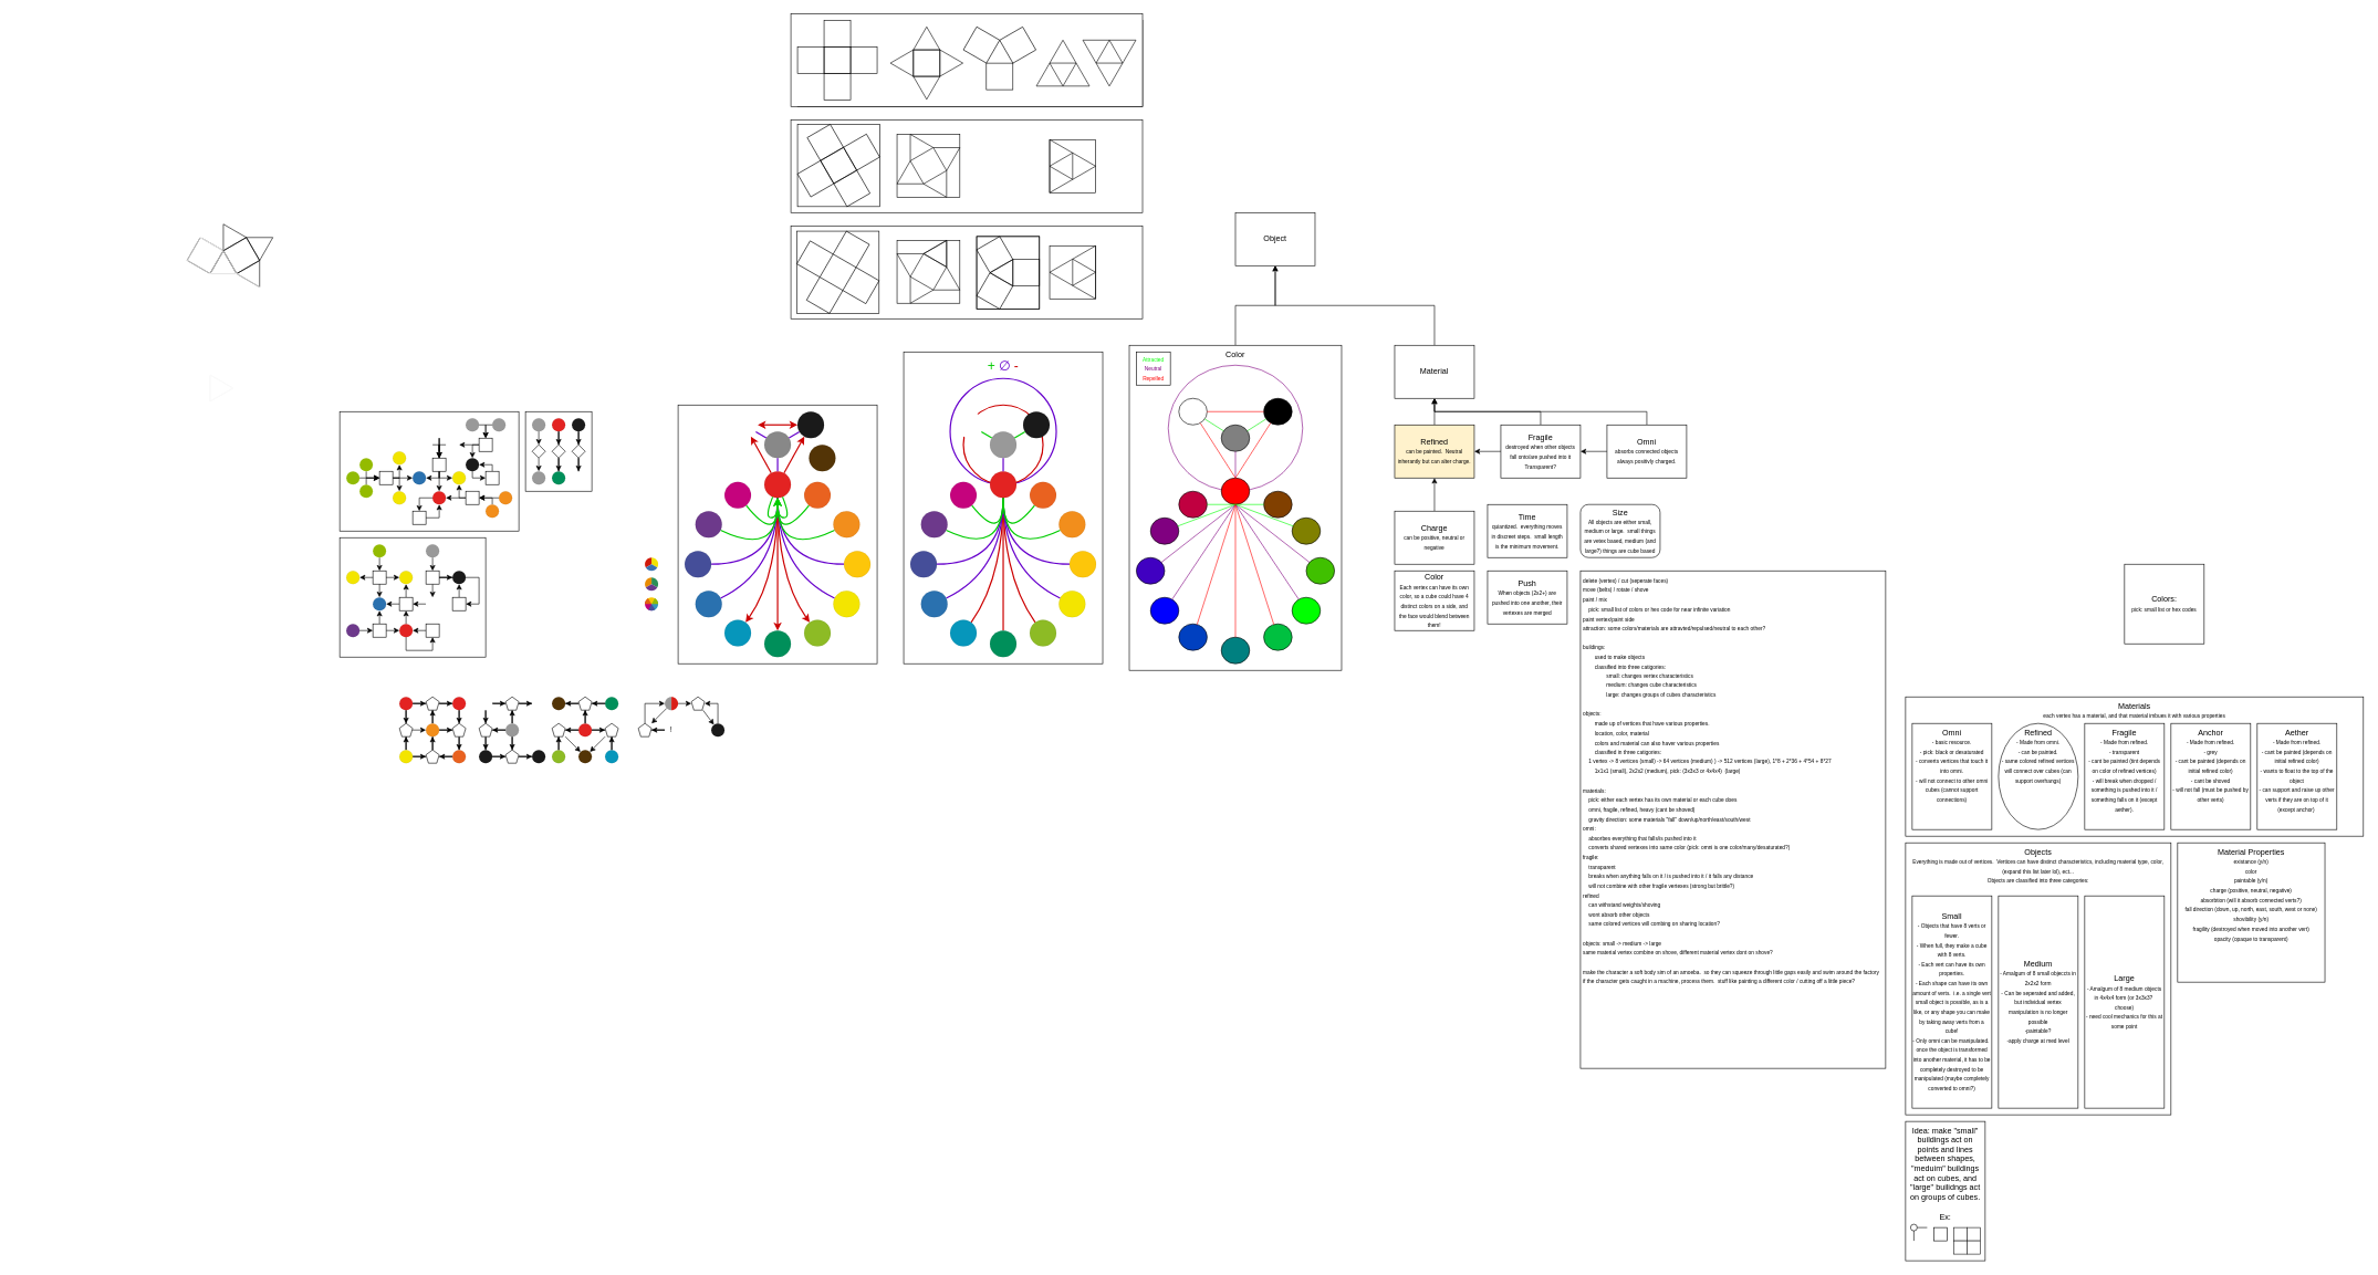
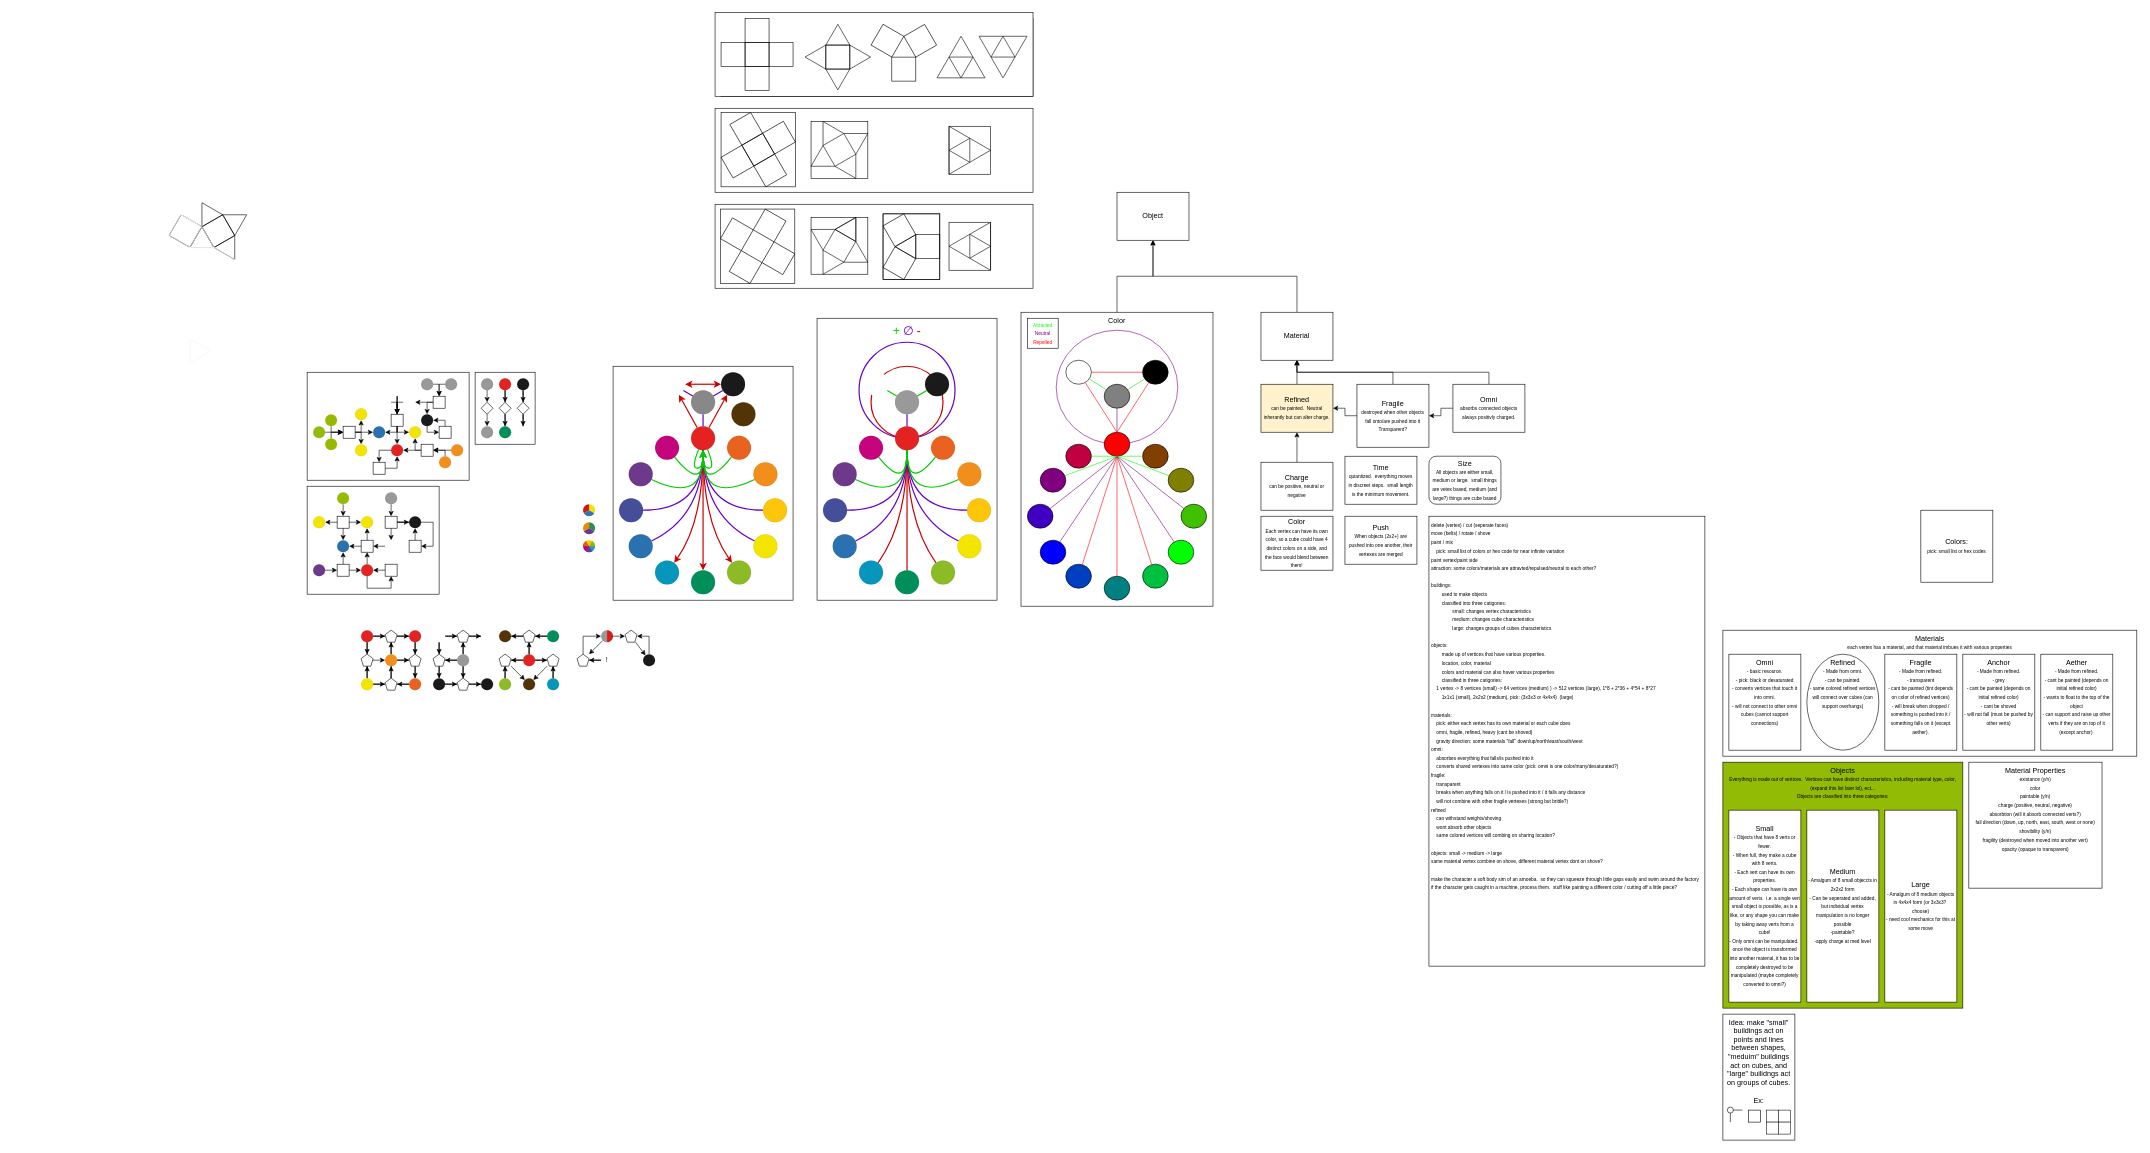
- <mxCell id="23" value="Fragile&lt;br&gt;&lt;font style=&quot;font-size: 8px;&quot;&gt;destroyed when other objects fall onto/are pushed into it&lt;br&gt;Transparent?&lt;br&gt;&lt;/font&gt;" style="rounded=0;whiteSpace=wrap;html=1;spacingLeft=2;spacingRight=2;" parent="1" vertex="1"><mxGeometry x="2261" y="640" width="120" height="80" as="geometry" /></mxCell>
+ <mxCell id="23" value="Fragile&lt;br&gt;&lt;font style=&quot;font-size: 8px;&quot;&gt;destroyed when other objects fall onto/are pushed into it&lt;br&gt;Transparent?&lt;br&gt;&lt;/font&gt;" style="rounded=0;whiteSpace=wrap;html=1;spacingLeft=2;spacingRight=2;" parent="1" vertex="1"><mxGeometry x="2261" y="640" width="120" height="105" as="geometry" /></mxCell>
- <mxCell id="321" value="Objects&lt;br&gt;&lt;font style=&quot;font-size: 8px;&quot;&gt;Everything is made out of vertices.&amp;nbsp; Vertices can have distinct characteristics, including material type, color, (expand this list later lol), ect...&lt;br&gt;&lt;/font&gt;&lt;font style=&quot;font-size: 8px;&quot;&gt;Objects are classified into three categories:&lt;/font&gt;" style="rounded=0;whiteSpace=wrap;html=1;verticalAlign=top;" parent="1" vertex="1"><mxGeometry x="2871" y="1270" width="400" height="410" as="geometry" /></mxCell>
+ <mxCell id="321" value="Objects&lt;br&gt;&lt;font style=&quot;font-size: 8px;&quot;&gt;Everything is made out of vertices.&amp;nbsp; Vertices can have distinct characteristics, including material type, color, (expand this list later lol), ect...&lt;br&gt;&lt;/font&gt;&lt;font style=&quot;font-size: 8px;&quot;&gt;Objects are classified into three categories:&lt;/font&gt;" style="rounded=0;whiteSpace=wrap;html=1;verticalAlign=top;fillColor=#91bb05;" parent="1" vertex="1"><mxGeometry x="2871" y="1270" width="400" height="410" as="geometry" /></mxCell>
- <mxCell id="324" value="&lt;font style=&quot;&quot;&gt;Large&lt;br&gt;&lt;/font&gt;&lt;font style=&quot;font-size: 8px;&quot;&gt;- Amalgum of 8 medium objects in 4x4x4 form (or 3x3x3?&amp;nbsp; choose)&lt;br&gt;- need cool mechanics for this at some point&lt;br&gt;&lt;/font&gt;" style="rounded=0;whiteSpace=wrap;html=1;" parent="1" vertex="1"><mxGeometry x="3141" y="1350" width="120" height="320" as="geometry" /></mxCell>
+ <mxCell id="324" value="&lt;font style=&quot;&quot;&gt;Large&lt;br&gt;&lt;/font&gt;&lt;font style=&quot;font-size: 8px;&quot;&gt;- Amalgum of 8 medium objects in 4x4x4 form (or 3x3x3?&amp;nbsp; choose)&lt;br&gt;- need cool mechanics for this at some move&lt;br&gt;&lt;/font&gt;" style="rounded=0;whiteSpace=wrap;html=1;" parent="1" vertex="1"><mxGeometry x="3141" y="1350" width="120" height="320" as="geometry" /></mxCell>
